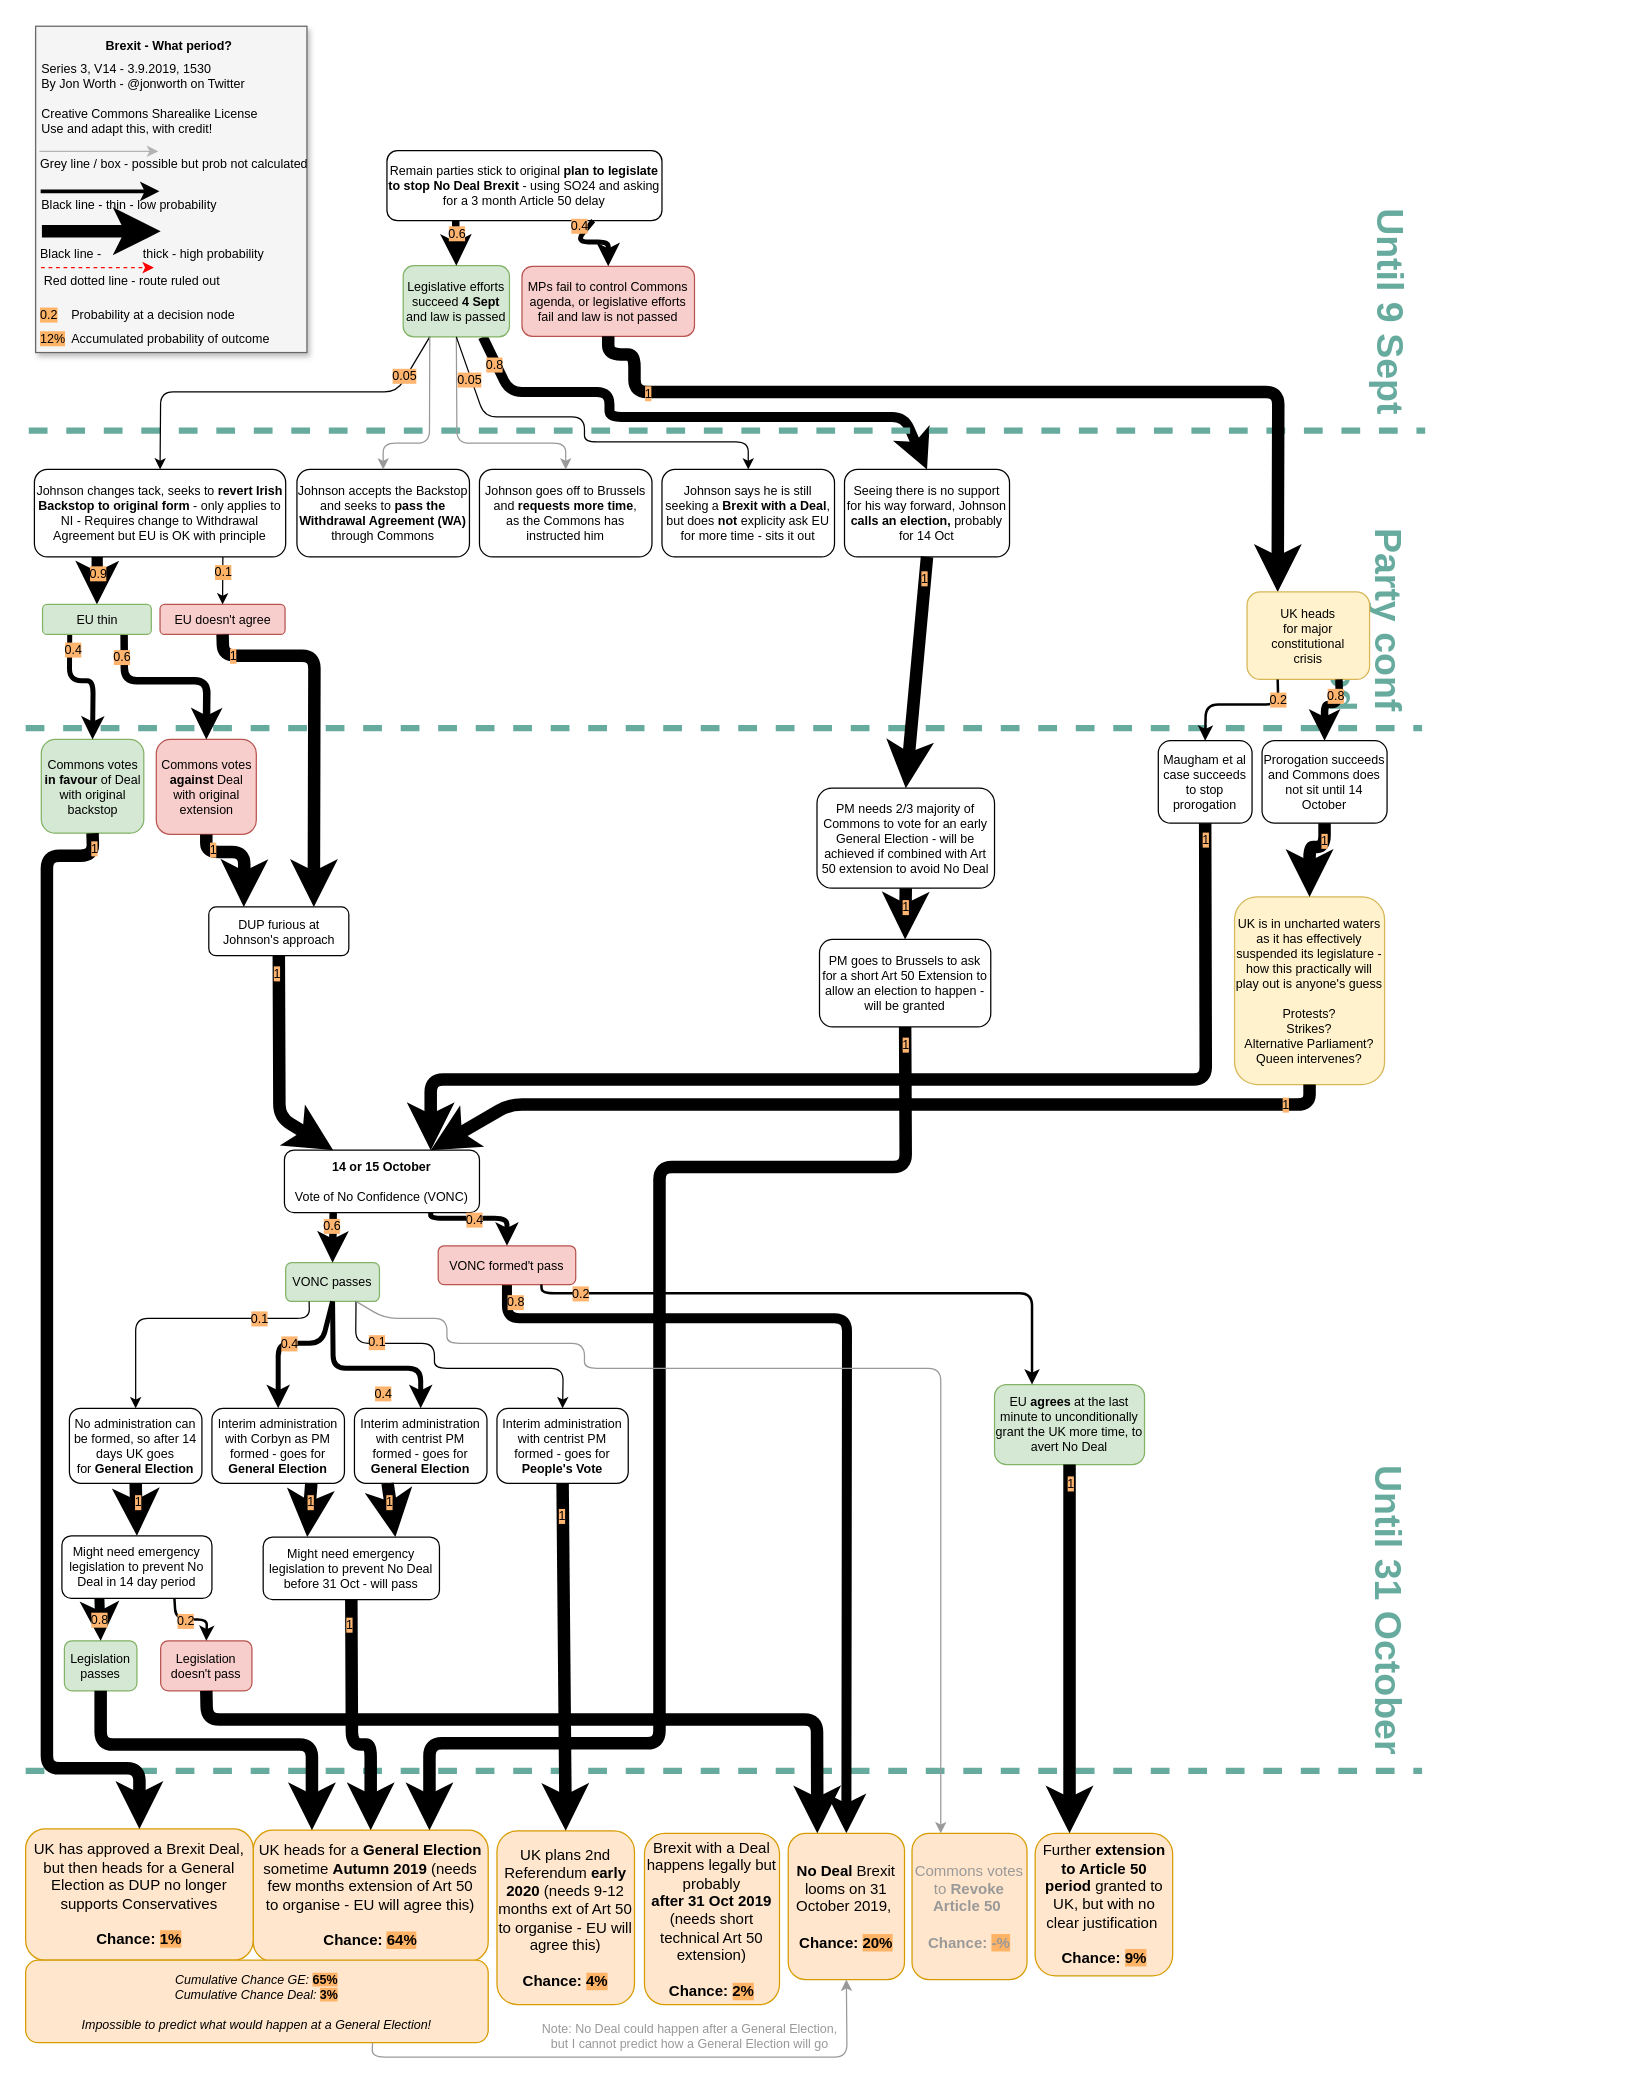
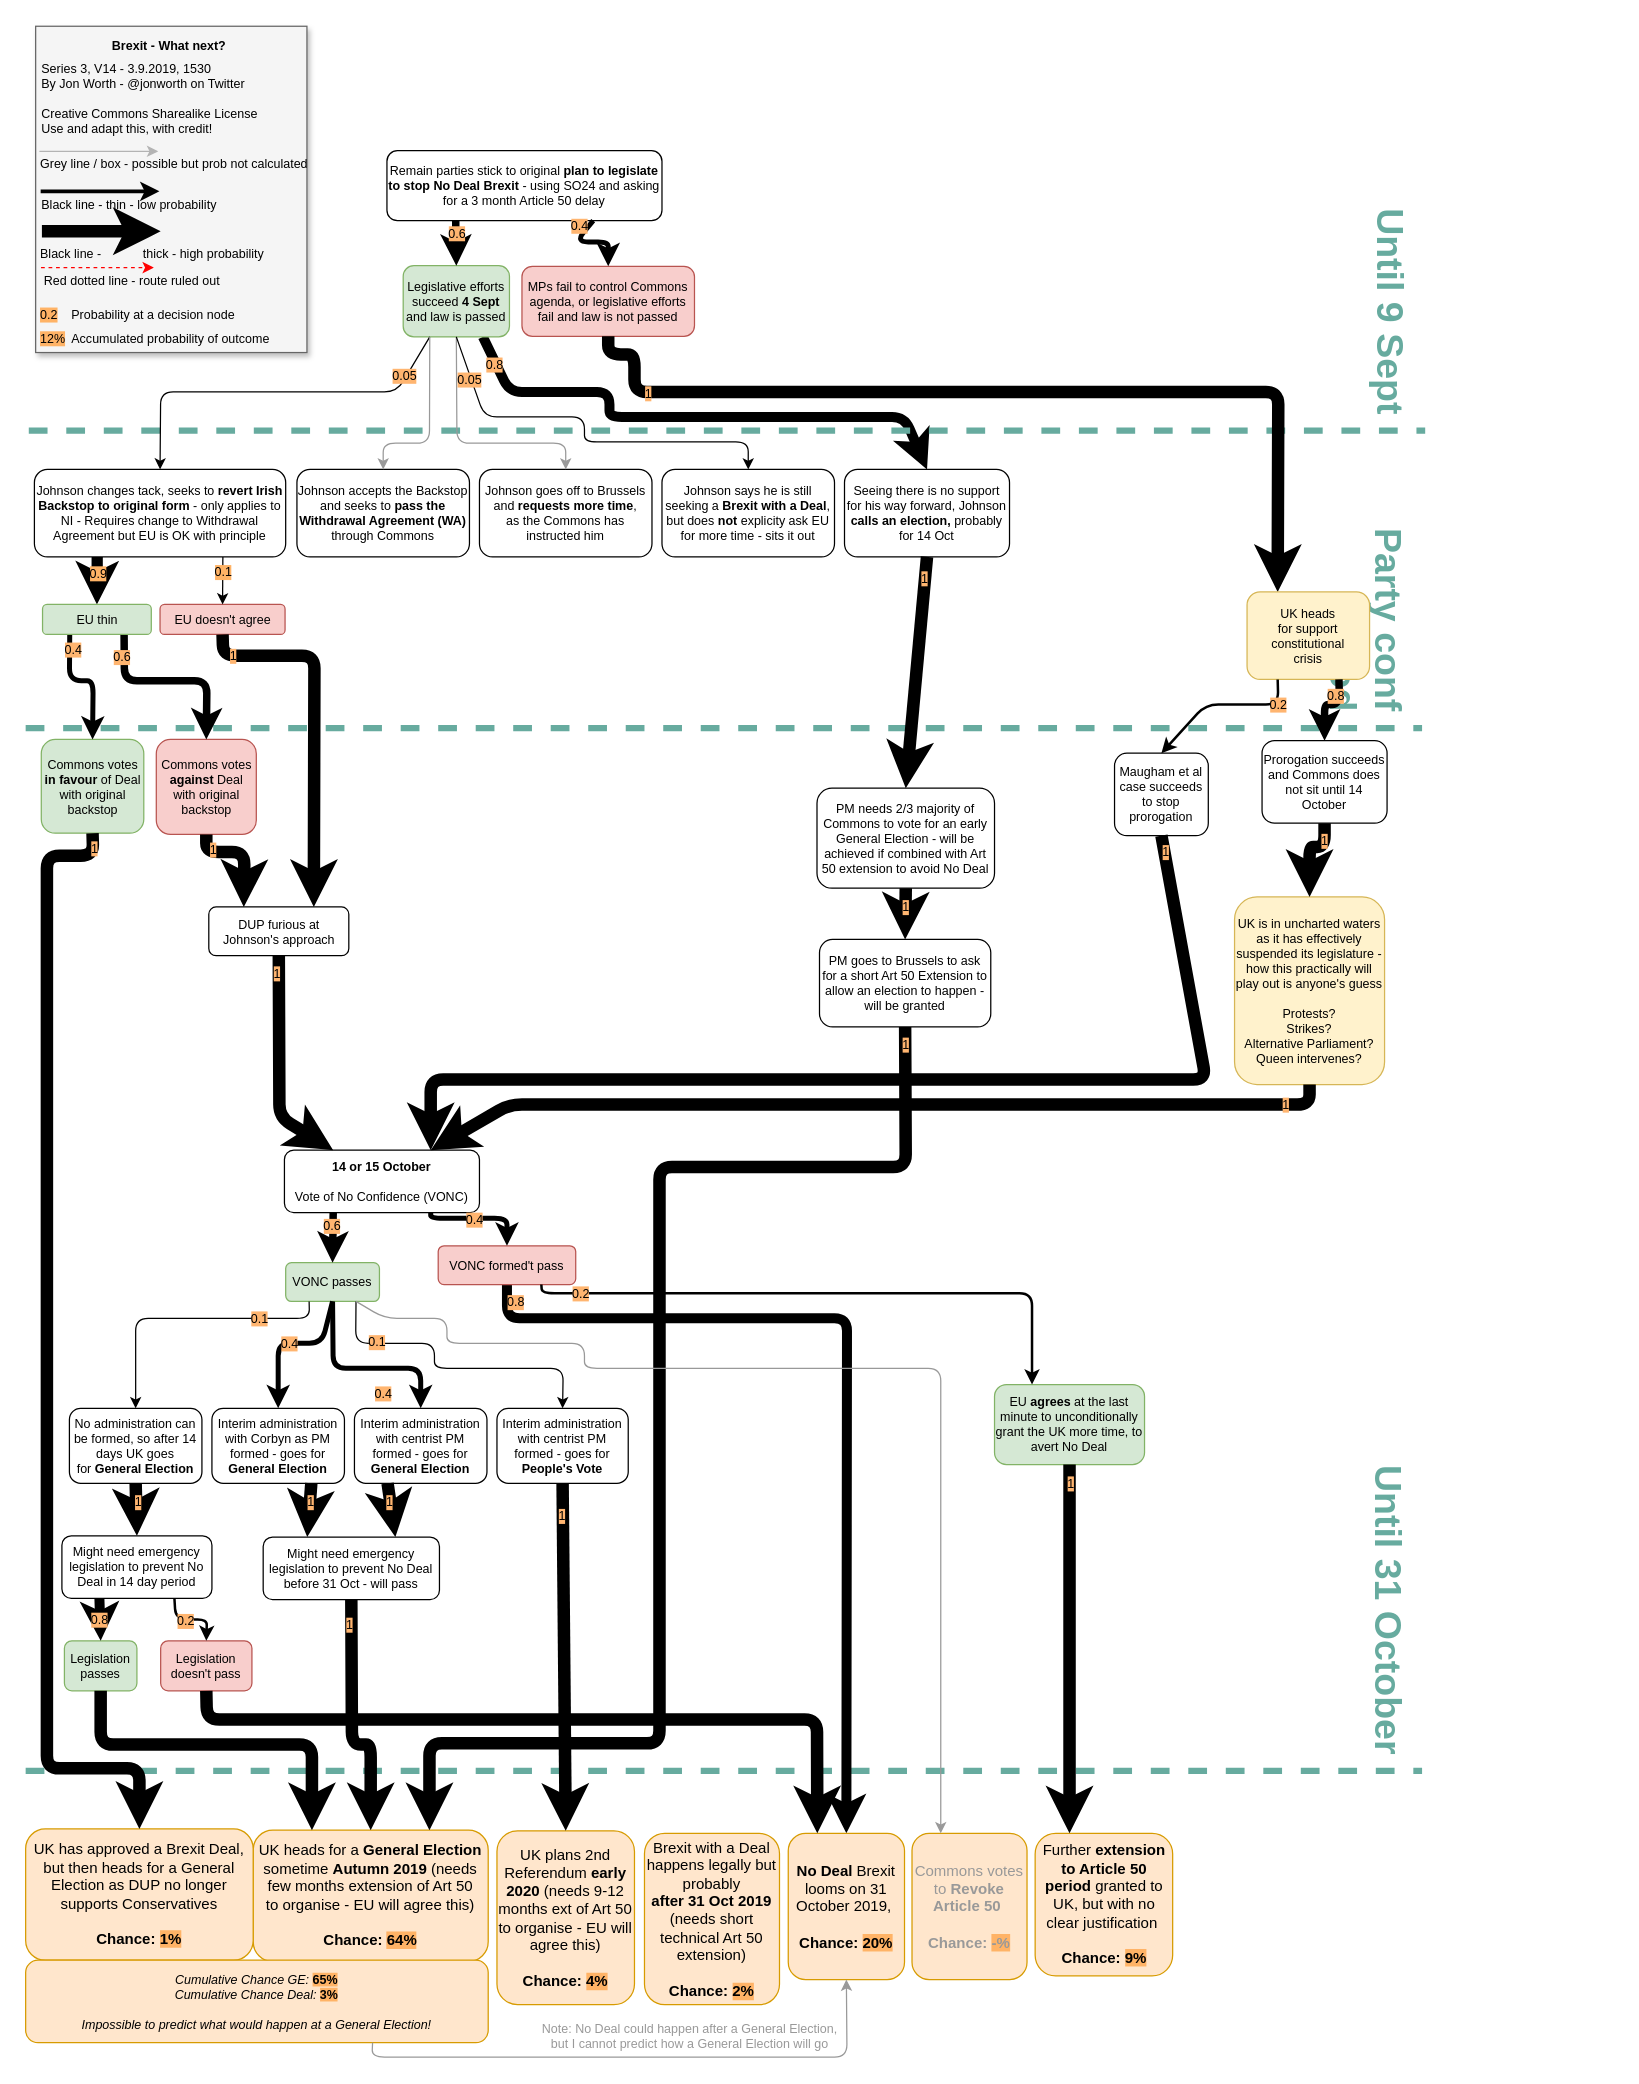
- <mxCell id="81" value="&lt;b style=&quot;font-size: 10px&quot;&gt;&lt;font style=&quot;font-size: 10px&quot;&gt;Brexit -&amp;nbsp;&lt;/font&gt;What period?&lt;br style=&quot;font-size: 10px&quot;&gt;&lt;/b&gt;" style="text;html=1;strokeColor=none;fillColor=none;spacing=5;spacingTop=-20;whiteSpace=wrap;overflow=hidden;rounded=0;labelBackgroundColor=none;fontSize=10;align=center;" parent="78" vertex="1"><mxGeometry y="20" width="216" height="7" as="geometry" /></mxCell>
+ <mxCell id="81" value="&lt;b style=&quot;font-size: 10px&quot;&gt;&lt;font style=&quot;font-size: 10px&quot;&gt;Brexit -&amp;nbsp;&lt;/font&gt;What next?&lt;br style=&quot;font-size: 10px&quot;&gt;&lt;/b&gt;" style="text;html=1;strokeColor=none;fillColor=none;spacing=5;spacingTop=-20;whiteSpace=wrap;overflow=hidden;rounded=0;labelBackgroundColor=none;fontSize=10;align=center;" parent="78" vertex="1"><mxGeometry y="20" width="216" height="7" as="geometry" /></mxCell>
- <mxCell id="94" value="UK heads&lt;br&gt;for major&lt;br&gt;constitutional&lt;br&gt;crisis" style="rounded=1;whiteSpace=wrap;html=1;fontSize=10;fillColor=#fff2cc;strokeColor=#d6b656;" parent="1" vertex="1"><mxGeometry x="997" y="473" width="98" height="70" as="geometry" /></mxCell>
+ <mxCell id="94" value="UK heads&lt;br&gt;for support&lt;br&gt;constitutional&lt;br&gt;crisis" style="rounded=1;whiteSpace=wrap;html=1;fontSize=10;fillColor=#fff2cc;strokeColor=#d6b656;" parent="1" vertex="1"><mxGeometry x="997" y="473" width="98" height="70" as="geometry" /></mxCell>
- <mxCell id="95" value="Maugham et al case succeeds to stop prorogation" style="rounded=1;whiteSpace=wrap;html=1;fontSize=10;" parent="1" vertex="1"><mxGeometry x="926" y="592" width="75" height="66" as="geometry" /></mxCell>
+ <mxCell id="95" value="Maugham et al case succeeds to stop prorogation" style="rounded=1;whiteSpace=wrap;html=1;fontSize=10;" parent="1" vertex="1"><mxGeometry x="891" y="602" width="75" height="66" as="geometry" /></mxCell>
- <mxCell id="27" value="Commons votes &lt;b style=&quot;font-size: 10px;&quot;&gt;against&lt;/b&gt; Deal with original extension" style="rounded=1;whiteSpace=wrap;html=1;fontSize=10;fillColor=#f8cecc;strokeColor=#b85450;" parent="1" vertex="1"><mxGeometry x="124.5" y="591" width="80" height="76" as="geometry" /></mxCell>
+ <mxCell id="27" value="Commons votes &lt;b style=&quot;font-size: 10px;&quot;&gt;against&lt;/b&gt; Deal with original backstop" style="rounded=1;whiteSpace=wrap;html=1;fontSize=10;fillColor=#f8cecc;strokeColor=#b85450;" parent="1" vertex="1"><mxGeometry x="124.5" y="591" width="80" height="76" as="geometry" /></mxCell>
